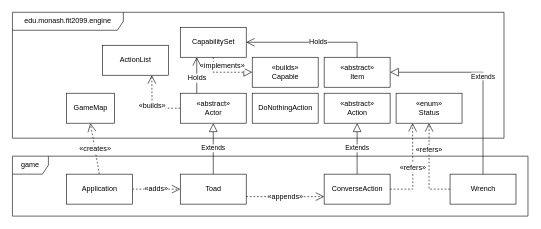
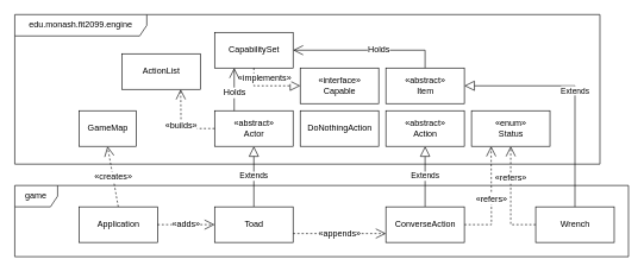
- <mxCell id="22" value="&lt;span&gt;«builds»&lt;/span&gt;&lt;br&gt;Capable" style="html=1;" parent="1" vertex="1"><mxGeometry x="420" y="95" width="110" height="50" as="geometry" /></mxCell>
+ <mxCell id="22" value="&lt;span&gt;«interface»&lt;/span&gt;&lt;br&gt;Capable" style="html=1;" parent="1" vertex="1"><mxGeometry x="420" y="95" width="110" height="50" as="geometry" /></mxCell>
